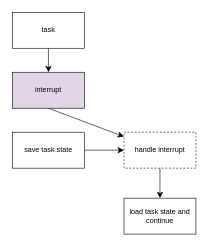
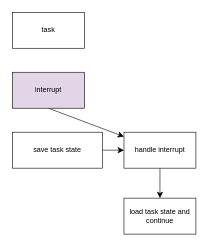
- <mxCell id="2" style="edgeStyle=none;curved=1;rounded=0;orthogonalLoop=1;jettySize=auto;html=1;exitX=0.5;exitY=1;exitDx=0;exitDy=0;entryX=0.5;entryY=0;entryDx=0;entryDy=0;fontSize=12;startSize=8;endSize=8;" edge="1" parent="1" source="3" target="5"><mxGeometry relative="1" as="geometry" /></mxCell>
- <mxCell id="7" value="save task state" style="rounded=0;whiteSpace=wrap;html=1;" vertex="1" parent="1"><mxGeometry x="20" y="220" width="120" height="60" as="geometry" /></mxCell>
+ <mxCell id="7" value="save task state" style="rounded=0;whiteSpace=wrap;html=1;" vertex="1" parent="1"><mxGeometry x="20" y="220" width="150" height="60" as="geometry" /></mxCell>
- <mxCell id="9" value="handle interrupt" style="rounded=0;whiteSpace=wrap;html=1;dashed=1;" vertex="1" parent="1"><mxGeometry x="206" y="220" width="120" height="60" as="geometry" /></mxCell>
+ <mxCell id="9" value="handle interrupt" style="rounded=0;whiteSpace=wrap;html=1;" vertex="1" parent="1"><mxGeometry x="206" y="220" width="120" height="60" as="geometry" /></mxCell>
